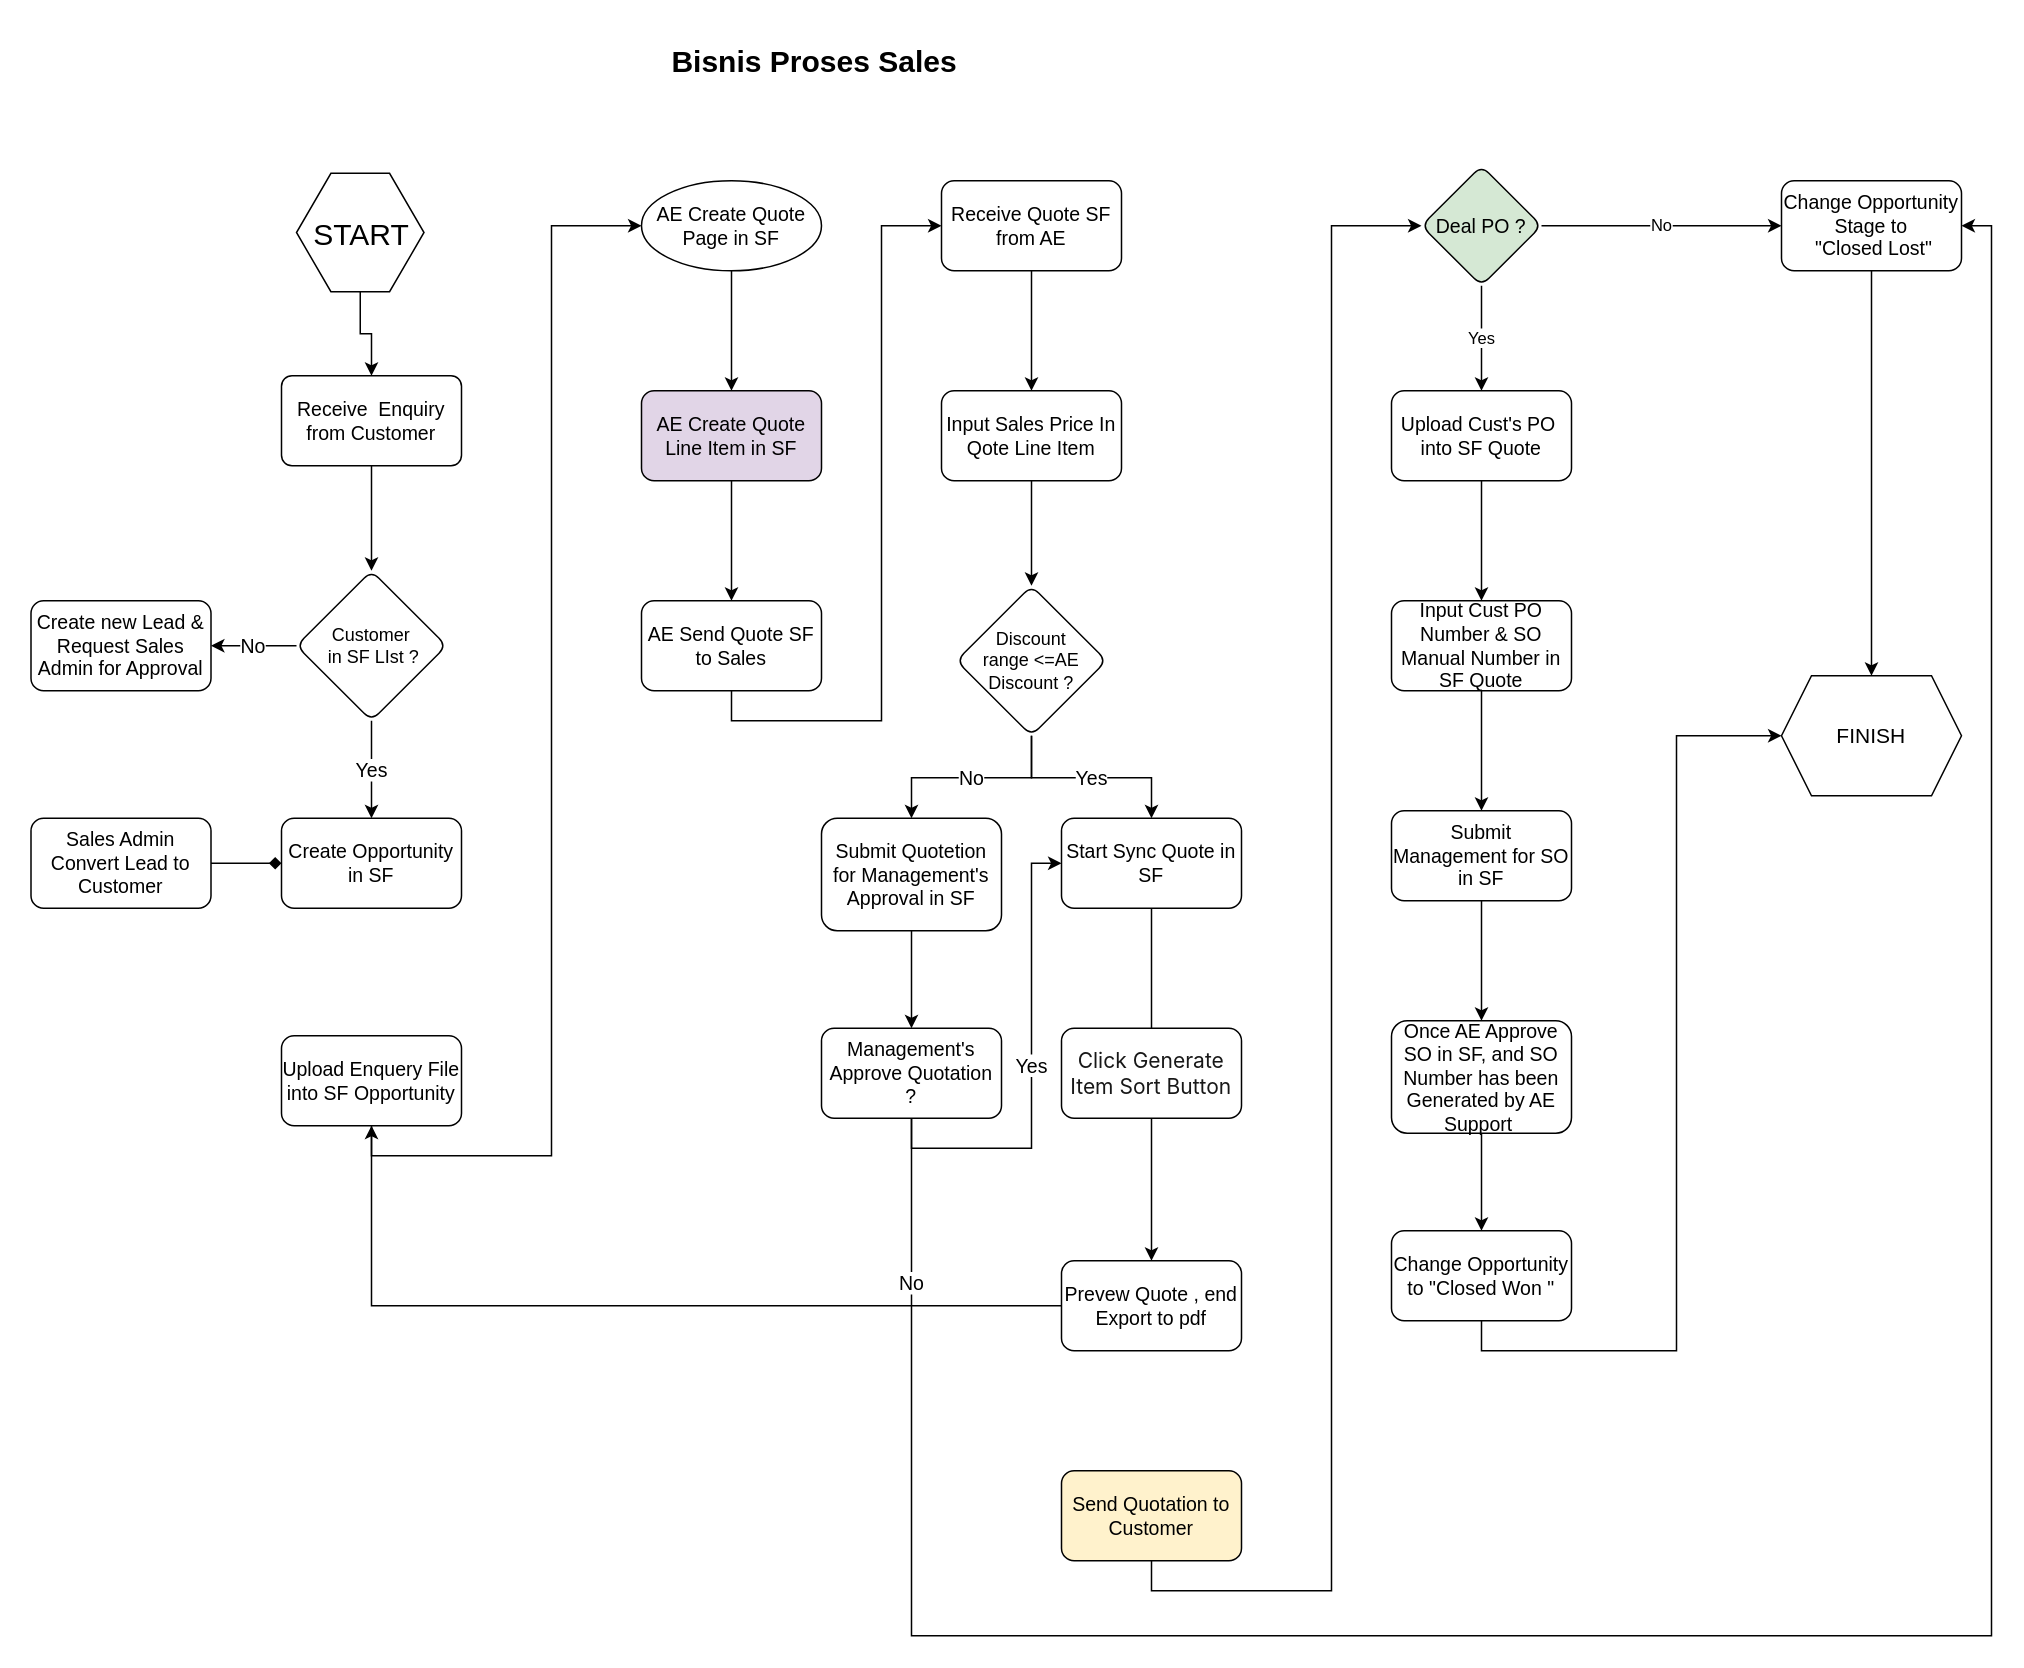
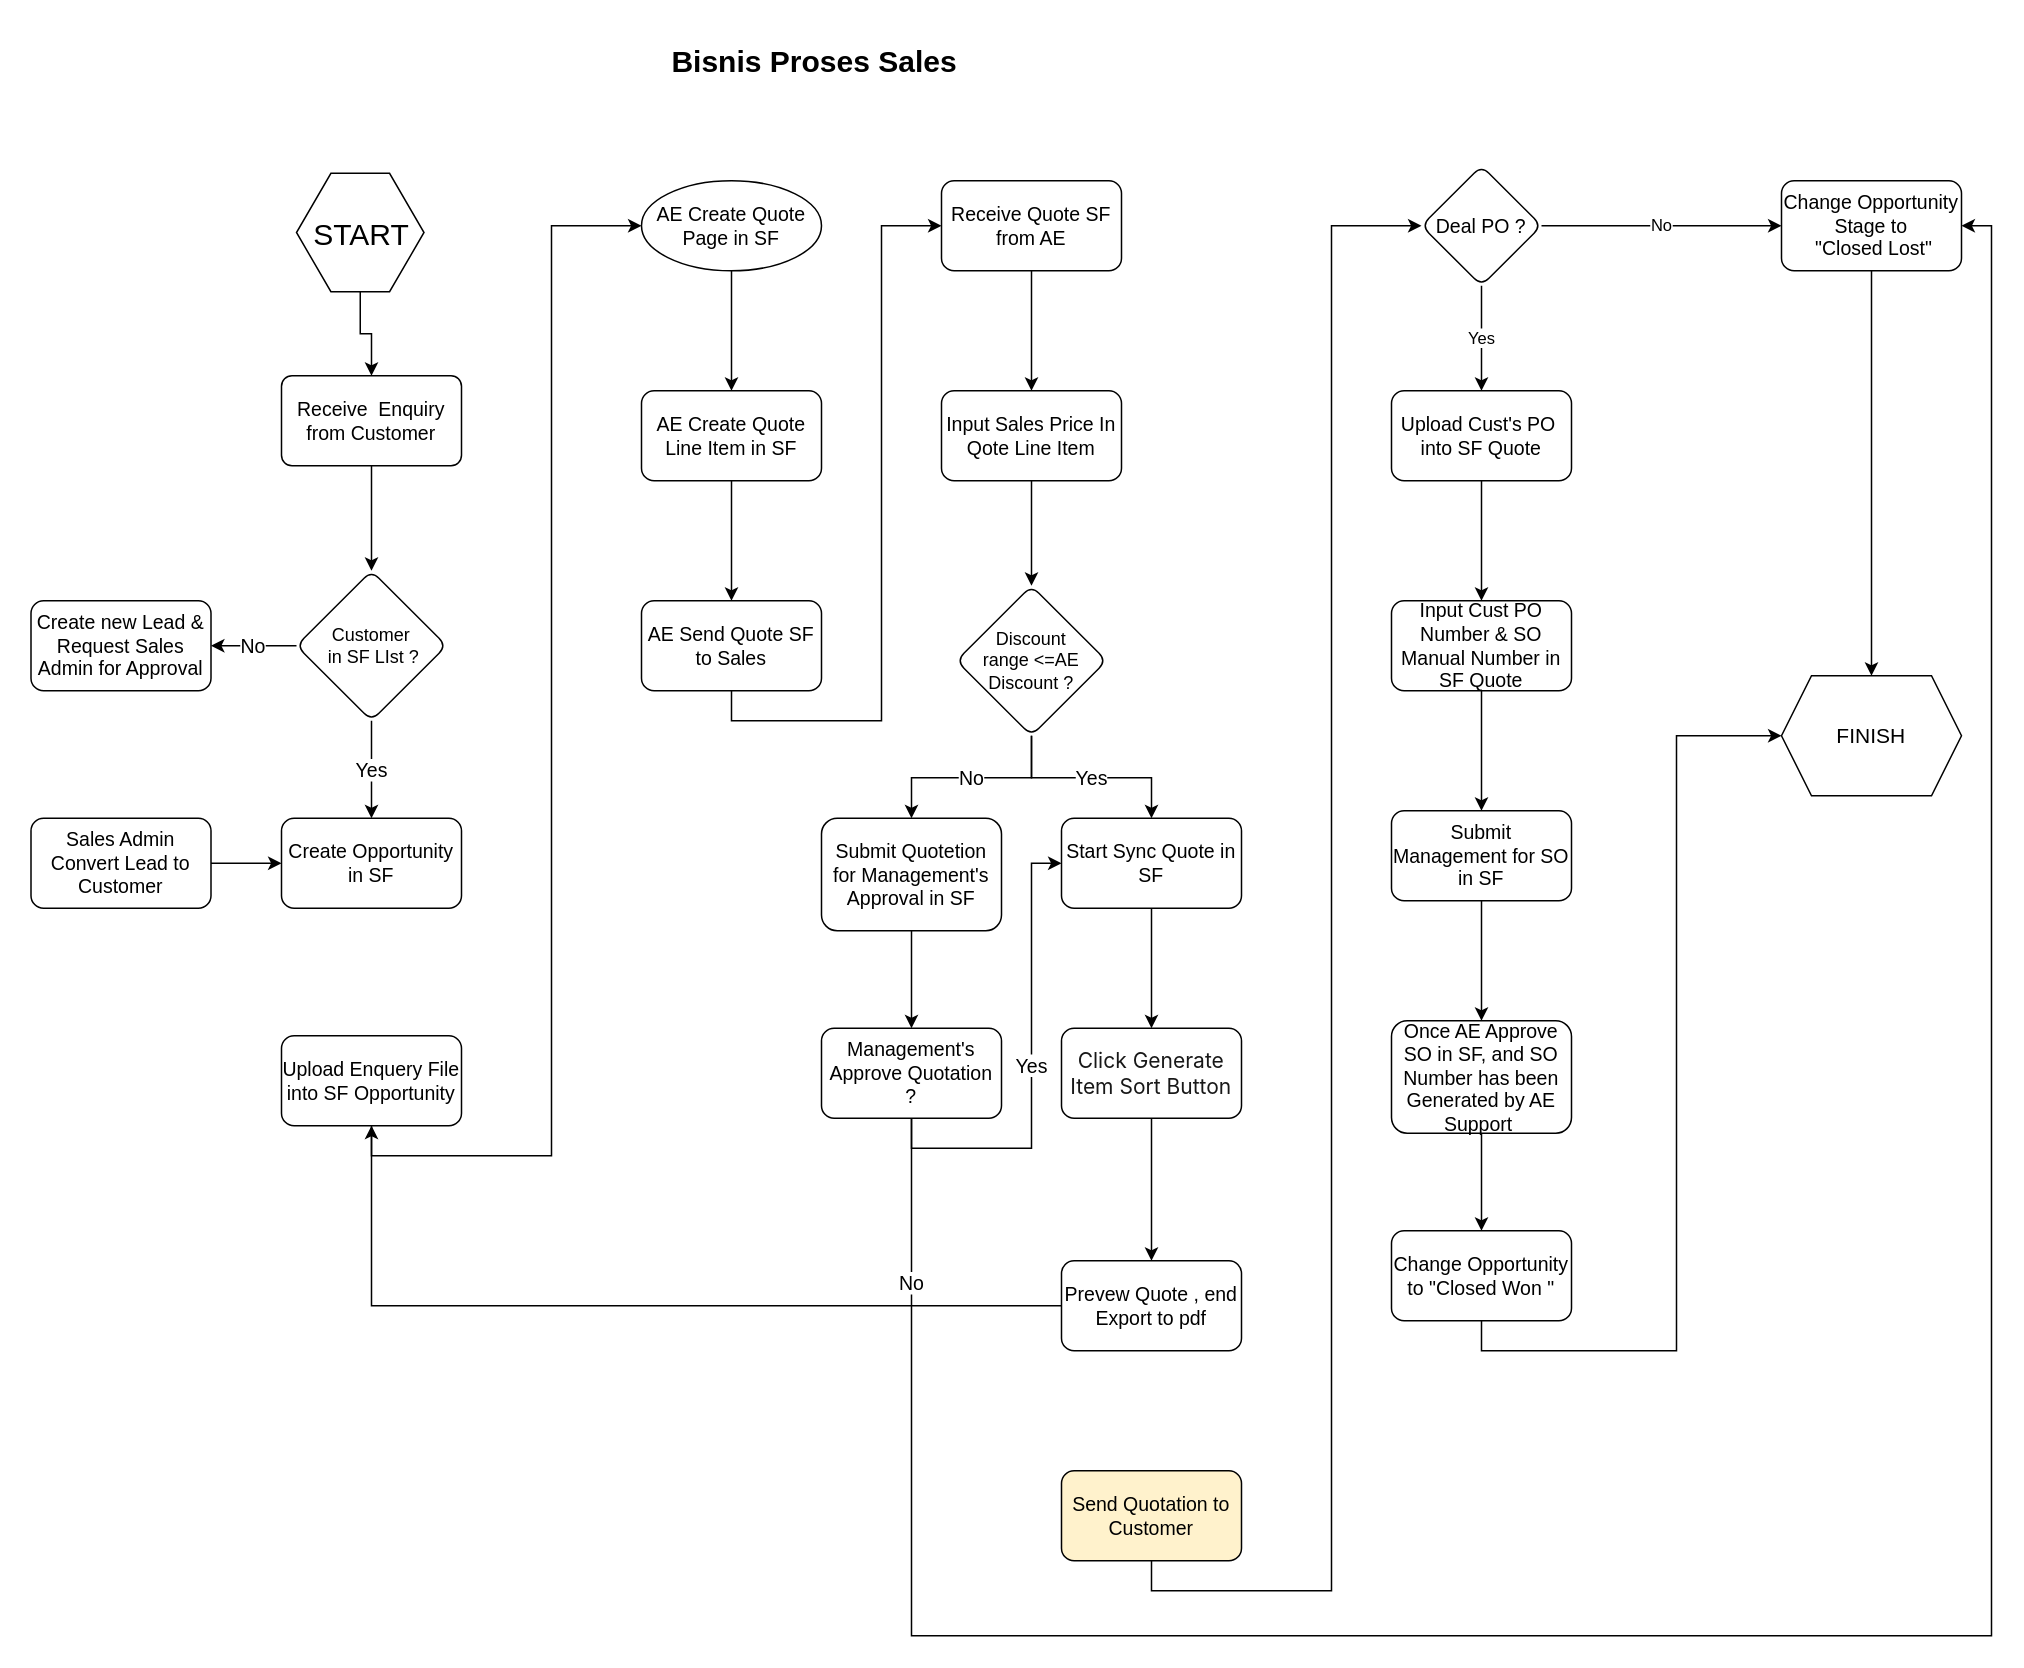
- <mxCell id="37" value="Deal PO ?" style="rhombus;whiteSpace=wrap;html=1;fontSize=13;rounded=1;arcSize=14;strokeWidth=1;fillColor=#d5e8d4;" parent="1" vertex="1"><mxGeometry x="947" y="110" width="80" height="80" as="geometry" /></mxCell>
+ <mxCell id="37" value="Deal PO ?" style="rhombus;whiteSpace=wrap;html=1;fontSize=13;rounded=1;arcSize=14;strokeWidth=1;" parent="1" vertex="1"><mxGeometry x="947" y="110" width="80" height="80" as="geometry" /></mxCell>
- <mxCell id="19" value="AE Create Quote Line Item in SF" style="rounded=1;whiteSpace=wrap;html=1;fontSize=13;arcSize=14;strokeWidth=1;fillColor=#e1d5e7;" parent="1" vertex="1"><mxGeometry x="427" y="260" width="120" height="60" as="geometry" /></mxCell>
+ <mxCell id="19" value="AE Create Quote Line Item in SF" style="rounded=1;whiteSpace=wrap;html=1;fontSize=13;arcSize=14;strokeWidth=1;" parent="1" vertex="1"><mxGeometry x="427" y="260" width="120" height="60" as="geometry" /></mxCell>
- <mxCell id="14" style="edgeStyle=orthogonalEdgeStyle;rounded=0;orthogonalLoop=1;jettySize=auto;html=1;entryX=0;entryY=0.5;entryDx=0;entryDy=0;fontSize=13;endArrow=diamond;" parent="1" source="15" target="10" edge="1"><mxGeometry relative="1" as="geometry" /></mxCell>
+ <mxCell id="14" style="edgeStyle=orthogonalEdgeStyle;rounded=0;orthogonalLoop=1;jettySize=auto;html=1;entryX=0;entryY=0.5;entryDx=0;entryDy=0;fontSize=13;" parent="1" source="15" target="10" edge="1"><mxGeometry relative="1" as="geometry" /></mxCell>
- <mxCell id="31" value="" style="edgeStyle=orthogonalEdgeStyle;rounded=0;orthogonalLoop=1;jettySize=auto;html=1;endArrow=none;" parent="1" source="32" target="34" edge="1"><mxGeometry relative="1" as="geometry" /></mxCell>
+ <mxCell id="31" value="" style="edgeStyle=orthogonalEdgeStyle;rounded=0;orthogonalLoop=1;jettySize=auto;html=1;" parent="1" source="32" target="34" edge="1"><mxGeometry relative="1" as="geometry" /></mxCell>
